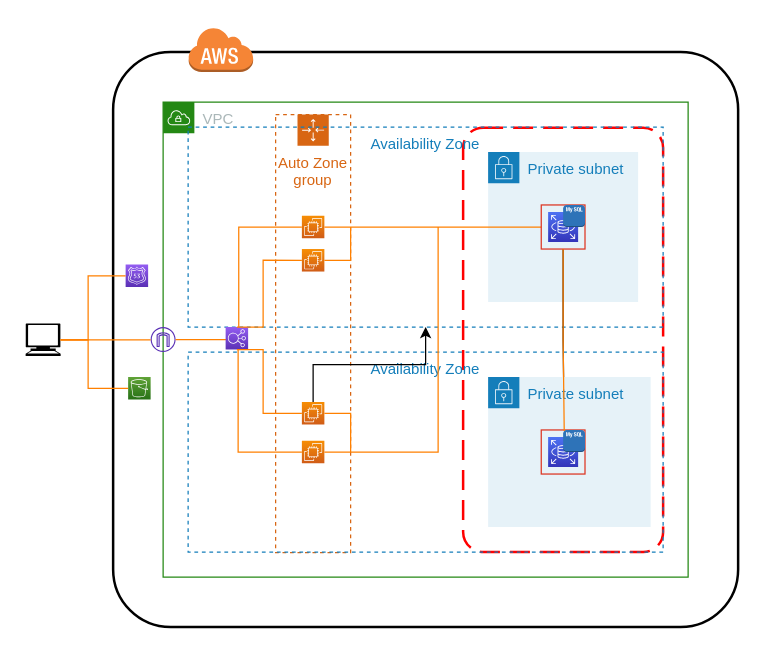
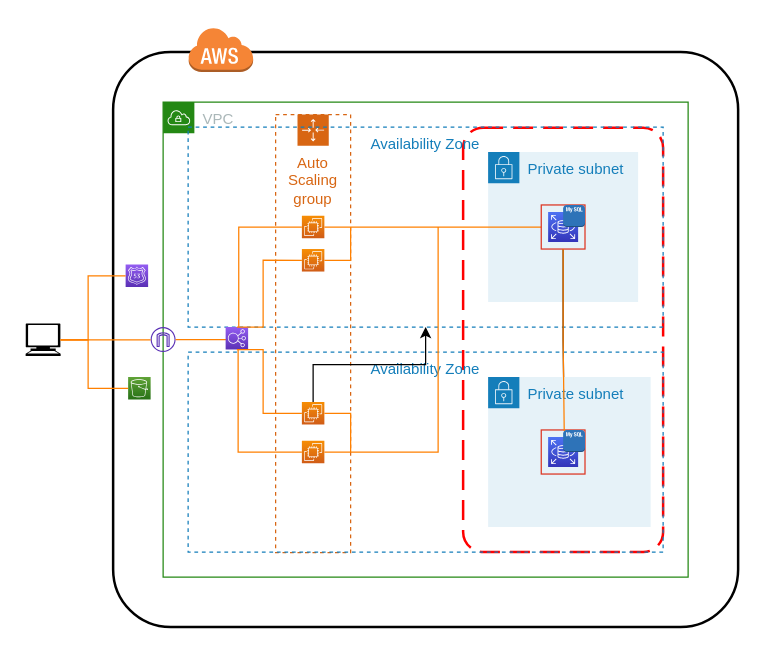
- <mxCell id="3" value="Auto Zone group" style="points=[[0,0],[0.25,0],[0.5,0],[0.75,0],[1,0],[1,0.25],[1,0.5],[1,0.75],[1,1],[0.75,1],[0.5,1],[0.25,1],[0,1],[0,0.75],[0,0.5],[0,0.25]];outlineConnect=0;gradientColor=none;html=1;whiteSpace=wrap;fontSize=12;fontStyle=0;shape=mxgraph.aws4.groupCenter;grIcon=mxgraph.aws4.group_auto_scaling_group;grStroke=1;strokeColor=#D86613;fillColor=none;verticalAlign=top;align=center;fontColor=#D86613;dashed=1;spacingTop=25;" parent="1" vertex="1"><mxGeometry x="220" y="91" width="60" height="350.5" as="geometry" /></mxCell>
+ <mxCell id="3" value="Auto Scaling group" style="points=[[0,0],[0.25,0],[0.5,0],[0.75,0],[1,0],[1,0.25],[1,0.5],[1,0.75],[1,1],[0.75,1],[0.5,1],[0.25,1],[0,1],[0,0.75],[0,0.5],[0,0.25]];outlineConnect=0;gradientColor=none;html=1;whiteSpace=wrap;fontSize=12;fontStyle=0;shape=mxgraph.aws4.groupCenter;grIcon=mxgraph.aws4.group_auto_scaling_group;grStroke=1;strokeColor=#D86613;fillColor=none;verticalAlign=top;align=center;fontColor=#D86613;dashed=1;spacingTop=25;" parent="1" vertex="1"><mxGeometry x="220" y="91" width="60" height="350.5" as="geometry" /></mxCell>
